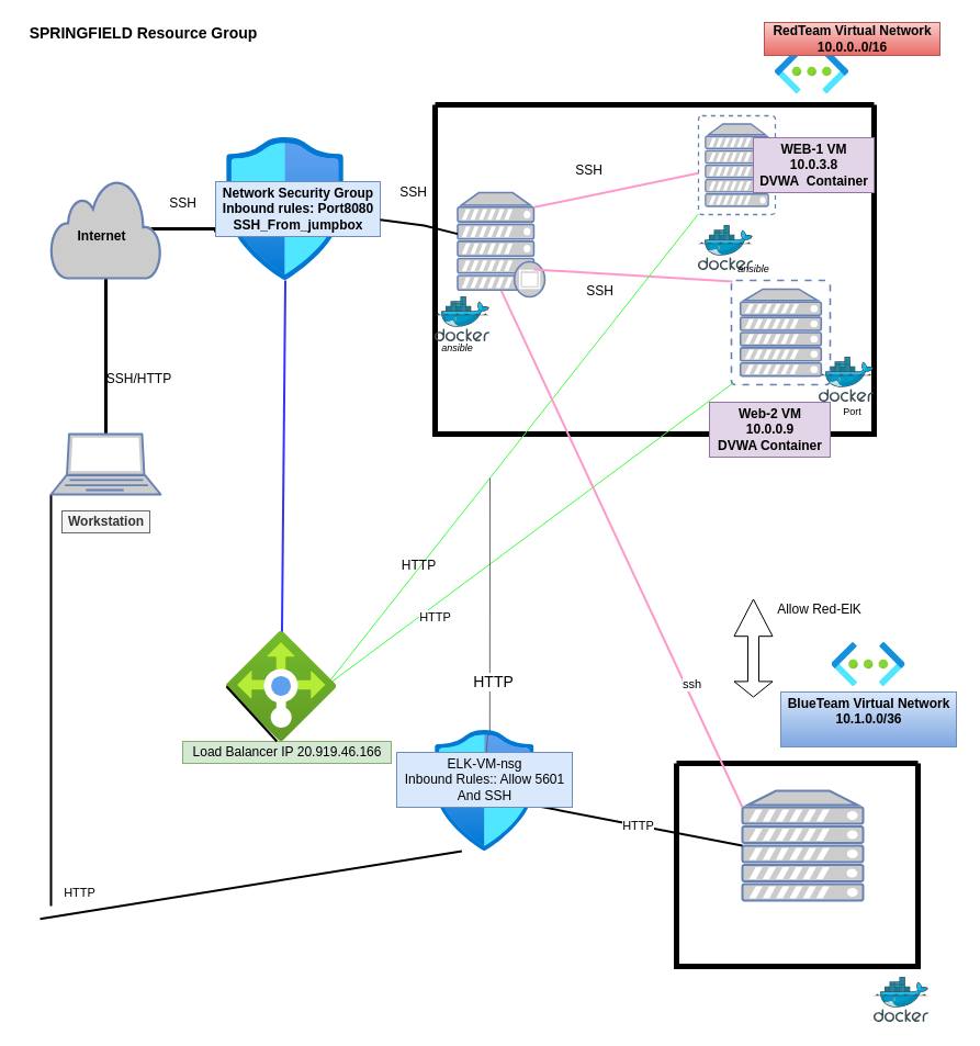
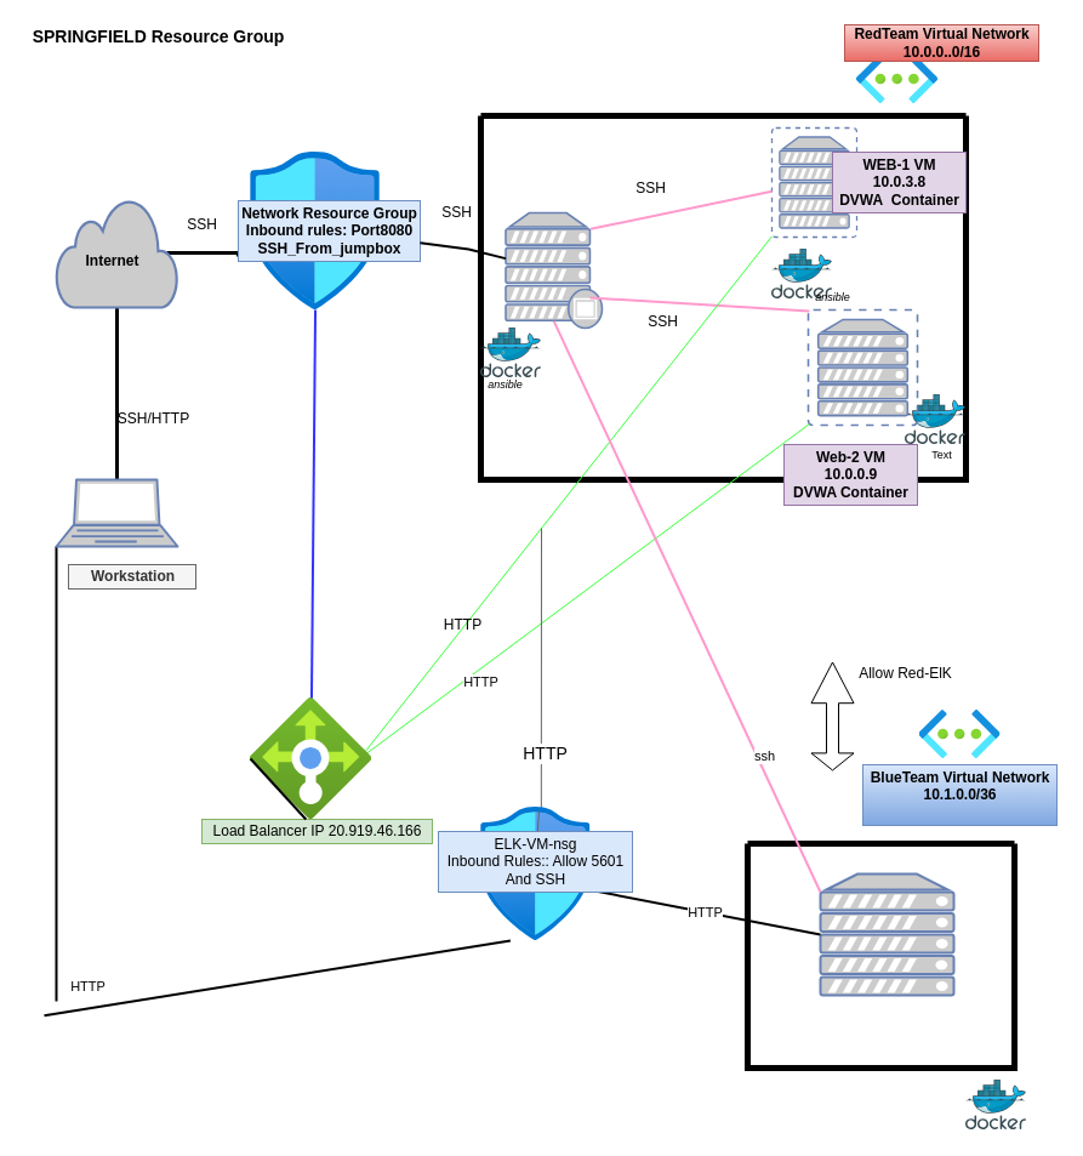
- <mxCell id="40" value="&lt;b&gt;Network Security Group&lt;br&gt;Inbound rules: Port8080 &lt;br&gt;SSH_From_jumpbox&lt;/b&gt;" style="text;html=1;align=center;verticalAlign=middle;resizable=0;points=[];autosize=1;strokeColor=#6c8ebf;fillColor=#dae8fc;rounded=0;glass=0;" vertex="1" parent="1"><mxGeometry x="196" y="165" width="150" height="50" as="geometry" /></mxCell>
+ <mxCell id="40" value="&lt;b&gt;Network Resource Group&lt;br&gt;Inbound rules: Port8080 &lt;br&gt;SSH_From_jumpbox&lt;/b&gt;" style="text;html=1;align=center;verticalAlign=middle;resizable=0;points=[];autosize=1;strokeColor=#6c8ebf;fillColor=#dae8fc;rounded=0;glass=0;" vertex="1" parent="1"><mxGeometry x="196" y="165" width="150" height="50" as="geometry" /></mxCell>
- <mxCell id="59" value="Port" style="text;html=1;align=center;verticalAlign=middle;resizable=0;points=[];autosize=1;strokeColor=none;fillColor=none;fontSize=9;" vertex="1" parent="1"><mxGeometry x="756" y="365" width="40" height="20" as="geometry" /></mxCell>
+ <mxCell id="59" value="Text" style="text;html=1;align=center;verticalAlign=middle;resizable=0;points=[];autosize=1;strokeColor=none;fillColor=none;fontSize=9;" vertex="1" parent="1"><mxGeometry x="756" y="365" width="40" height="20" as="geometry" /></mxCell>
- <mxCell id="20" value="Workstation" style="text;html=1;resizable=0;autosize=1;align=center;verticalAlign=middle;points=[];fillColor=#f5f5f5;strokeColor=#666666;rounded=0;fontStyle=1;fontColor=#333333;" vertex="1" parent="1"><mxGeometry x="56" y="465" width="80" height="20" as="geometry" /></mxCell>
+ <mxCell id="20" value="Workstation" style="text;html=1;resizable=0;autosize=1;align=center;verticalAlign=middle;points=[];fillColor=#f5f5f5;strokeColor=#666666;rounded=0;fontStyle=1;fontColor=#333333;" vertex="1" parent="1"><mxGeometry x="56" y="465" width="105" height="20" as="geometry" /></mxCell>
